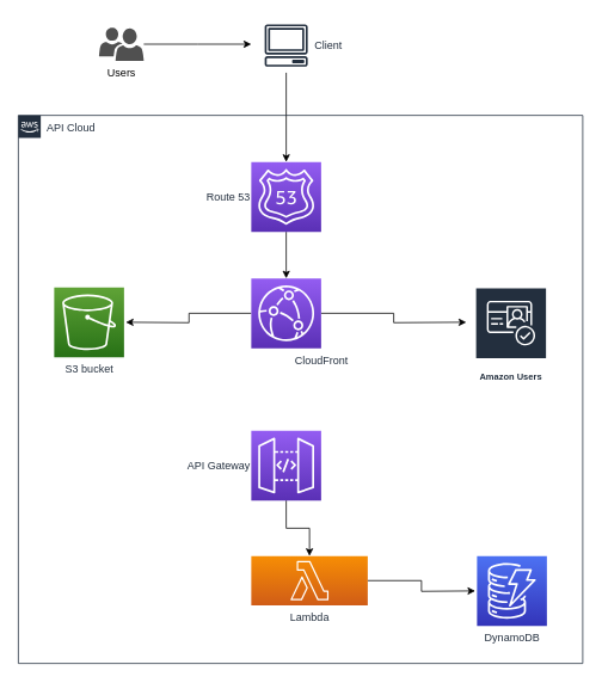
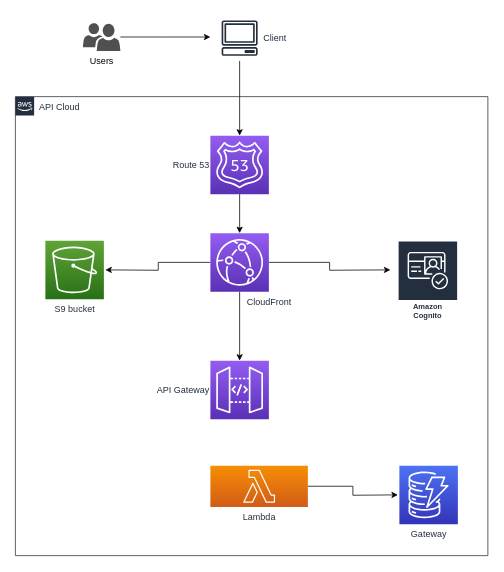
- <mxCell id="18" value="S3 bucket" style="sketch=0;points=[[0,0,0],[0.25,0,0],[0.5,0,0],[0.75,0,0],[1,0,0],[0,1,0],[0.25,1,0],[0.5,1,0],[0.75,1,0],[1,1,0],[0,0.25,0],[0,0.5,0],[0,0.75,0],[1,0.25,0],[1,0.5,0],[1,0.75,0]];outlineConnect=0;fontColor=#232F3E;gradientColor=#60A337;gradientDirection=north;fillColor=#277116;strokeColor=#ffffff;dashed=0;verticalLabelPosition=bottom;verticalAlign=top;align=center;html=1;fontSize=12;fontStyle=0;aspect=fixed;shape=mxgraph.aws4.resourceIcon;resIcon=mxgraph.aws4.s3;" vertex="1" parent="1"><mxGeometry x="60" y="320" width="78" height="78" as="geometry" /></mxCell>
+ <mxCell id="18" value="S9 bucket" style="sketch=0;points=[[0,0,0],[0.25,0,0],[0.5,0,0],[0.75,0,0],[1,0,0],[0,1,0],[0.25,1,0],[0.5,1,0],[0.75,1,0],[1,1,0],[0,0.25,0],[0,0.5,0],[0,0.75,0],[1,0.25,0],[1,0.5,0],[1,0.75,0]];outlineConnect=0;fontColor=#232F3E;gradientColor=#60A337;gradientDirection=north;fillColor=#277116;strokeColor=#ffffff;dashed=0;verticalLabelPosition=bottom;verticalAlign=top;align=center;html=1;fontSize=12;fontStyle=0;aspect=fixed;shape=mxgraph.aws4.resourceIcon;resIcon=mxgraph.aws4.s3;" vertex="1" parent="1"><mxGeometry x="60" y="320" width="78" height="78" as="geometry" /></mxCell>
- <mxCell id="12" value="Amazon Users" style="sketch=0;outlineConnect=0;fontColor=#232F3E;gradientColor=none;strokeColor=#ffffff;fillColor=#232F3E;dashed=0;verticalLabelPosition=middle;verticalAlign=bottom;align=center;html=1;whiteSpace=wrap;fontSize=10;fontStyle=1;spacing=3;shape=mxgraph.aws4.productIcon;prIcon=mxgraph.aws4.cognito;" vertex="1" parent="1"><mxGeometry x="530" y="320" width="80" height="110" as="geometry" /></mxCell>
+ <mxCell id="12" value="Amazon Cognito" style="sketch=0;outlineConnect=0;fontColor=#232F3E;gradientColor=none;strokeColor=#ffffff;fillColor=#232F3E;dashed=0;verticalLabelPosition=middle;verticalAlign=bottom;align=center;html=1;whiteSpace=wrap;fontSize=10;fontStyle=1;spacing=3;shape=mxgraph.aws4.productIcon;prIcon=mxgraph.aws4.cognito;" vertex="1" parent="1"><mxGeometry x="530" y="320" width="80" height="110" as="geometry" /></mxCell>
+ <mxCell id="10" style="edgeStyle=orthogonalEdgeStyle;rounded=0;orthogonalLoop=1;jettySize=auto;html=1;entryX=0.5;entryY=0;entryDx=0;entryDy=0;entryPerimeter=0;" edge="1" parent="1" source="11" target="16"><mxGeometry relative="1" as="geometry" /></mxCell>
- <mxCell id="15" style="edgeStyle=orthogonalEdgeStyle;rounded=0;orthogonalLoop=1;jettySize=auto;html=1;entryX=0.5;entryY=0;entryDx=0;entryDy=0;entryPerimeter=0;" edge="1" parent="1" source="16" target="14"><mxGeometry relative="1" as="geometry" /></mxCell>
- <mxCell id="17" value="DynamoDB" style="sketch=0;points=[[0,0,0],[0.25,0,0],[0.5,0,0],[0.75,0,0],[1,0,0],[0,1,0],[0.25,1,0],[0.5,1,0],[0.75,1,0],[1,1,0],[0,0.25,0],[0,0.5,0],[0,0.75,0],[1,0.25,0],[1,0.5,0],[1,0.75,0]];outlineConnect=0;fontColor=#232F3E;gradientColor=#4D72F3;gradientDirection=north;fillColor=#3334B9;strokeColor=#ffffff;dashed=0;verticalLabelPosition=bottom;verticalAlign=top;align=center;html=1;fontSize=12;fontStyle=0;aspect=fixed;shape=mxgraph.aws4.resourceIcon;resIcon=mxgraph.aws4.dynamodb;" vertex="1" parent="1"><mxGeometry x="532" y="620" width="78" height="78" as="geometry" /></mxCell>
+ <mxCell id="17" value="Gateway" style="sketch=0;points=[[0,0,0],[0.25,0,0],[0.5,0,0],[0.75,0,0],[1,0,0],[0,1,0],[0.25,1,0],[0.5,1,0],[0.75,1,0],[1,1,0],[0,0.25,0],[0,0.5,0],[0,0.75,0],[1,0.25,0],[1,0.5,0],[1,0.75,0]];outlineConnect=0;fontColor=#232F3E;gradientColor=#4D72F3;gradientDirection=north;fillColor=#3334B9;strokeColor=#ffffff;dashed=0;verticalLabelPosition=bottom;verticalAlign=top;align=center;html=1;fontSize=12;fontStyle=0;aspect=fixed;shape=mxgraph.aws4.resourceIcon;resIcon=mxgraph.aws4.dynamodb;" vertex="1" parent="1"><mxGeometry x="532" y="620" width="78" height="78" as="geometry" /></mxCell>
